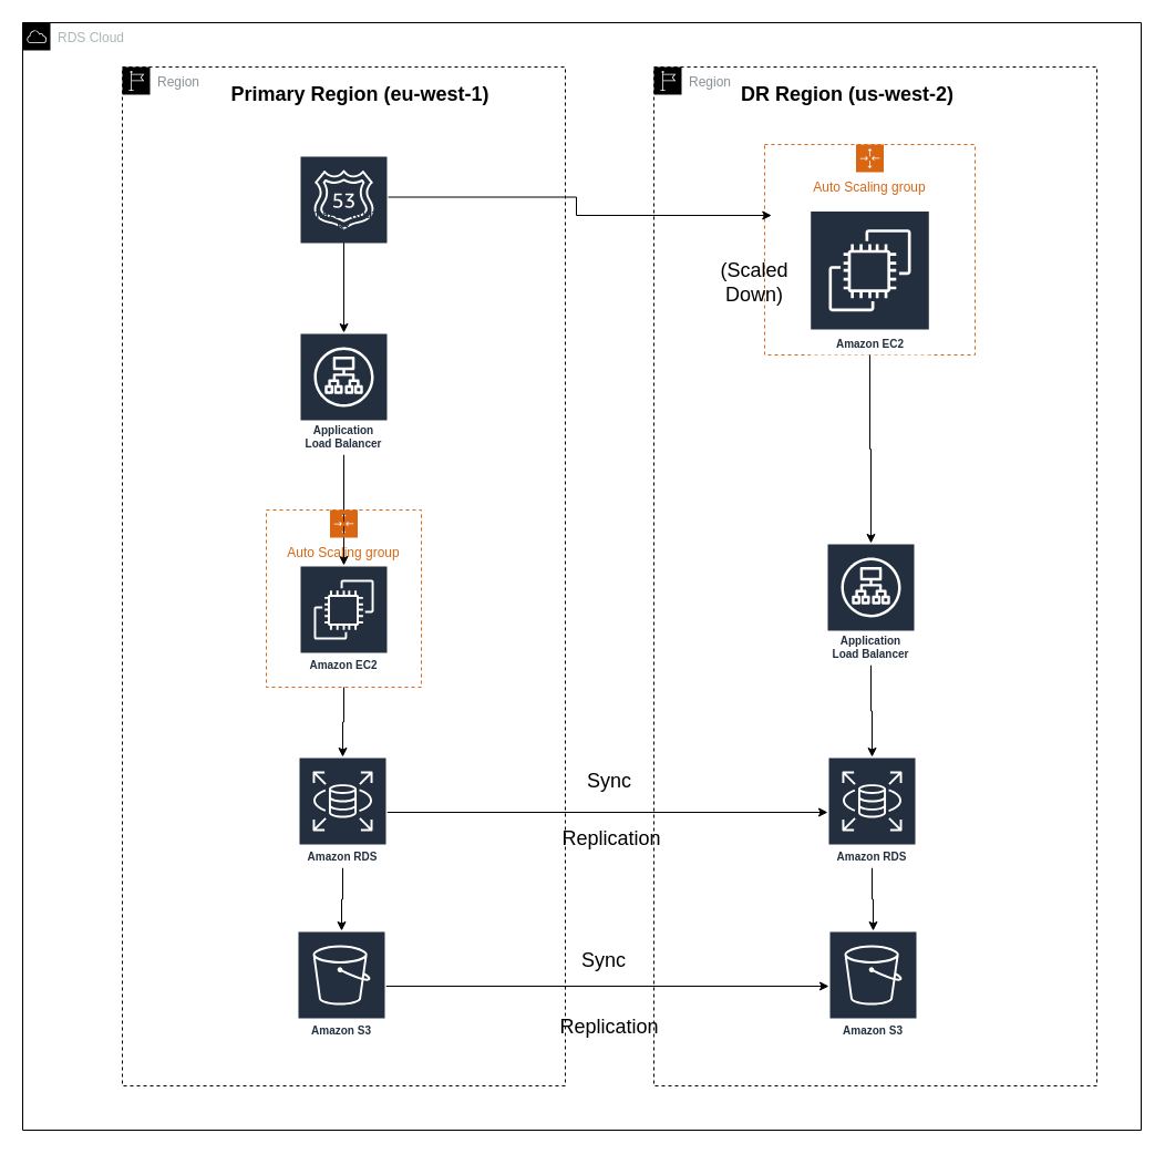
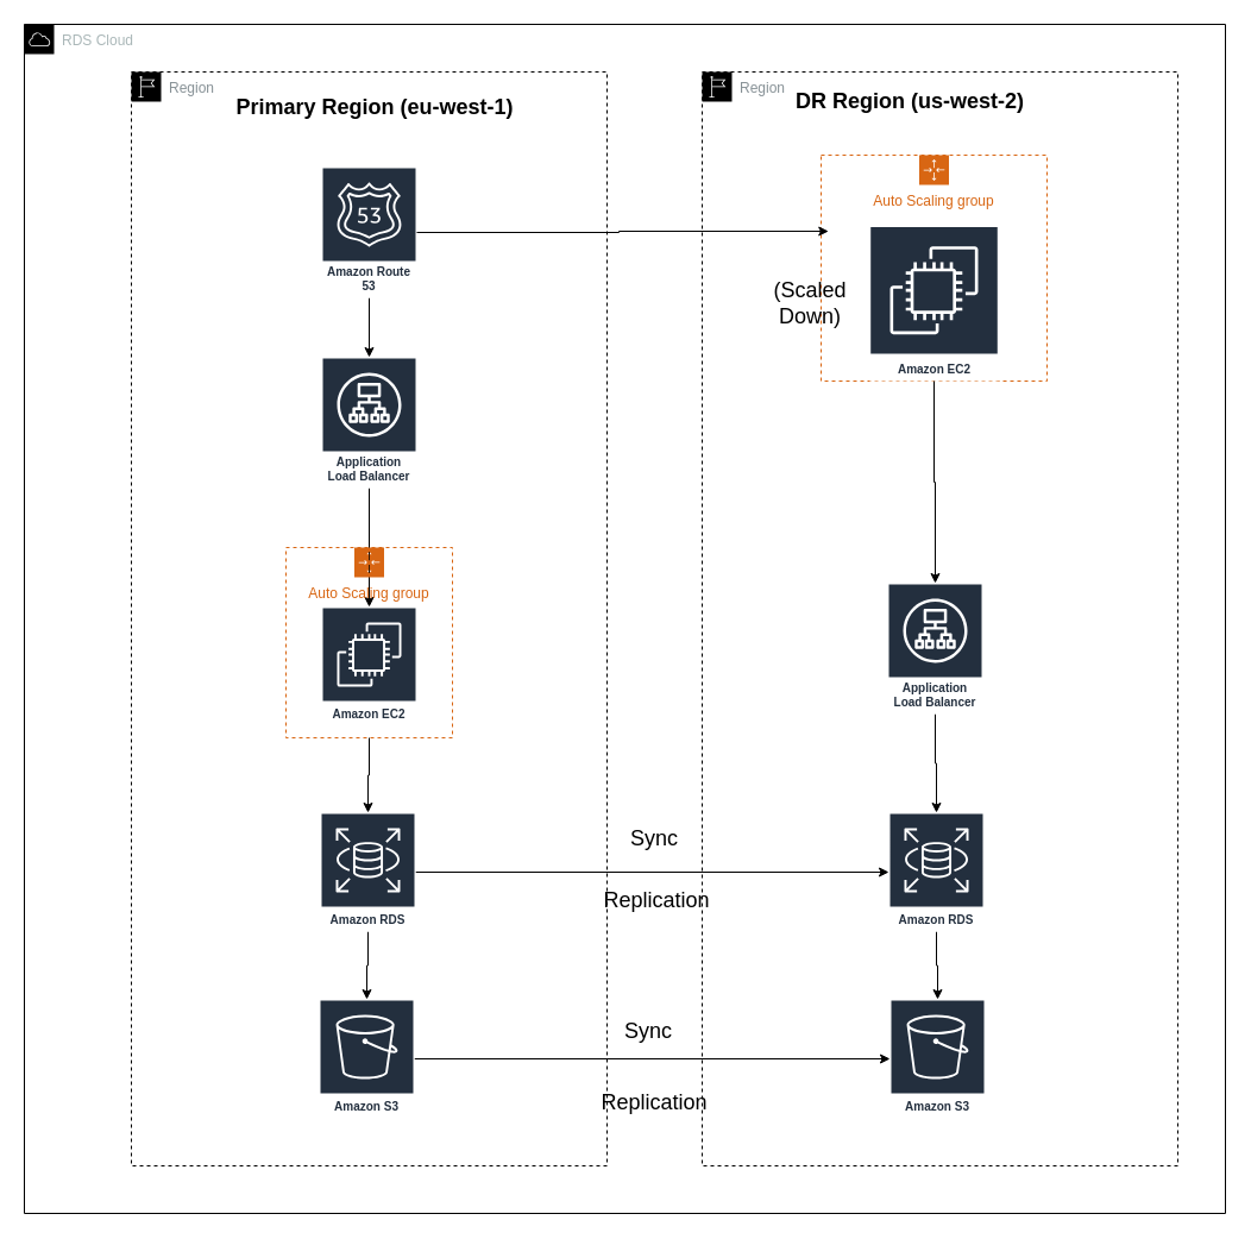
- <mxCell id="5" value="&lt;b&gt;&lt;font style=&quot;font-size: 18px;&quot;&gt;Primary Region (eu-west-1)&lt;/font&gt;&lt;/b&gt;" style="text;html=1;align=center;verticalAlign=middle;whiteSpace=wrap;rounded=0;" parent="1" vertex="1"><mxGeometry x="190" y="70" width="270" height="30" as="geometry" /></mxCell>
+ <mxCell id="5" value="&lt;b&gt;&lt;font style=&quot;font-size: 18px;&quot;&gt;Primary Region (eu-west-1)&lt;/font&gt;&lt;/b&gt;" style="text;html=1;align=center;verticalAlign=middle;whiteSpace=wrap;rounded=0;" parent="1" vertex="1"><mxGeometry x="180" y="75" width="270" height="30" as="geometry" /></mxCell>
- <mxCell id="18" value="Amazon Route 53" style="sketch=0;outlineConnect=0;fontColor=#232F3E;gradientColor=none;strokeColor=#ffffff;fillColor=#232F3E;dashed=0;verticalLabelPosition=middle;verticalAlign=bottom;align=center;html=1;whiteSpace=wrap;fontSize=10;fontStyle=1;spacing=3;shape=mxgraph.aws4.productIcon;prIcon=mxgraph.aws4.route_53;" parent="1" vertex="1"><mxGeometry x="270" y="140" width="80" height="75" as="geometry" /></mxCell>
+ <mxCell id="18" value="Amazon Route 53" style="sketch=0;outlineConnect=0;fontColor=#232F3E;gradientColor=none;strokeColor=#ffffff;fillColor=#232F3E;dashed=0;verticalLabelPosition=middle;verticalAlign=bottom;align=center;html=1;whiteSpace=wrap;fontSize=10;fontStyle=1;spacing=3;shape=mxgraph.aws4.productIcon;prIcon=mxgraph.aws4.route_53;" parent="1" vertex="1"><mxGeometry x="270" y="140" width="80" height="110" as="geometry" /></mxCell>
